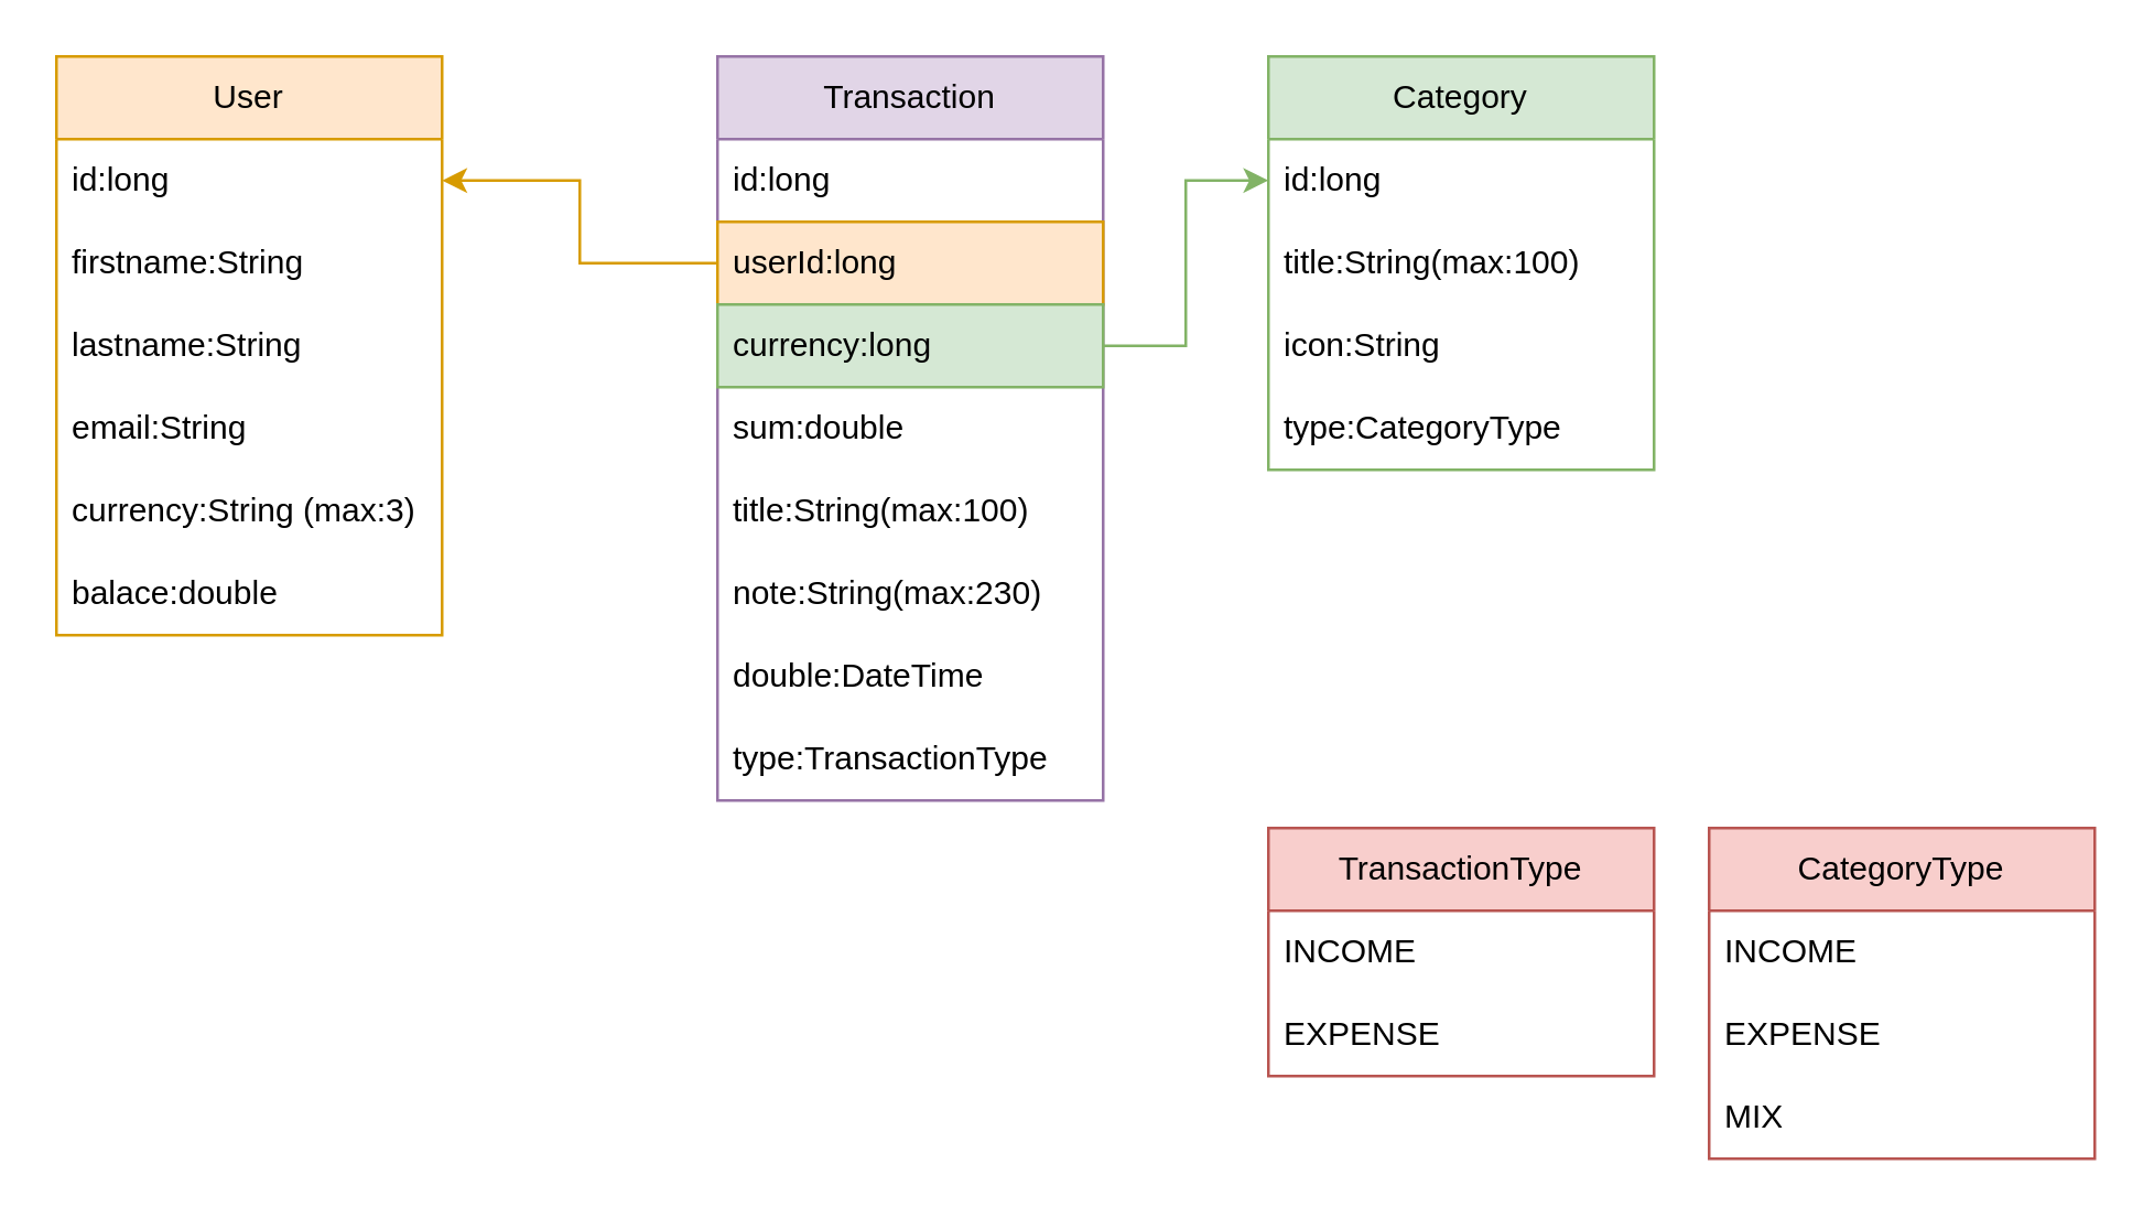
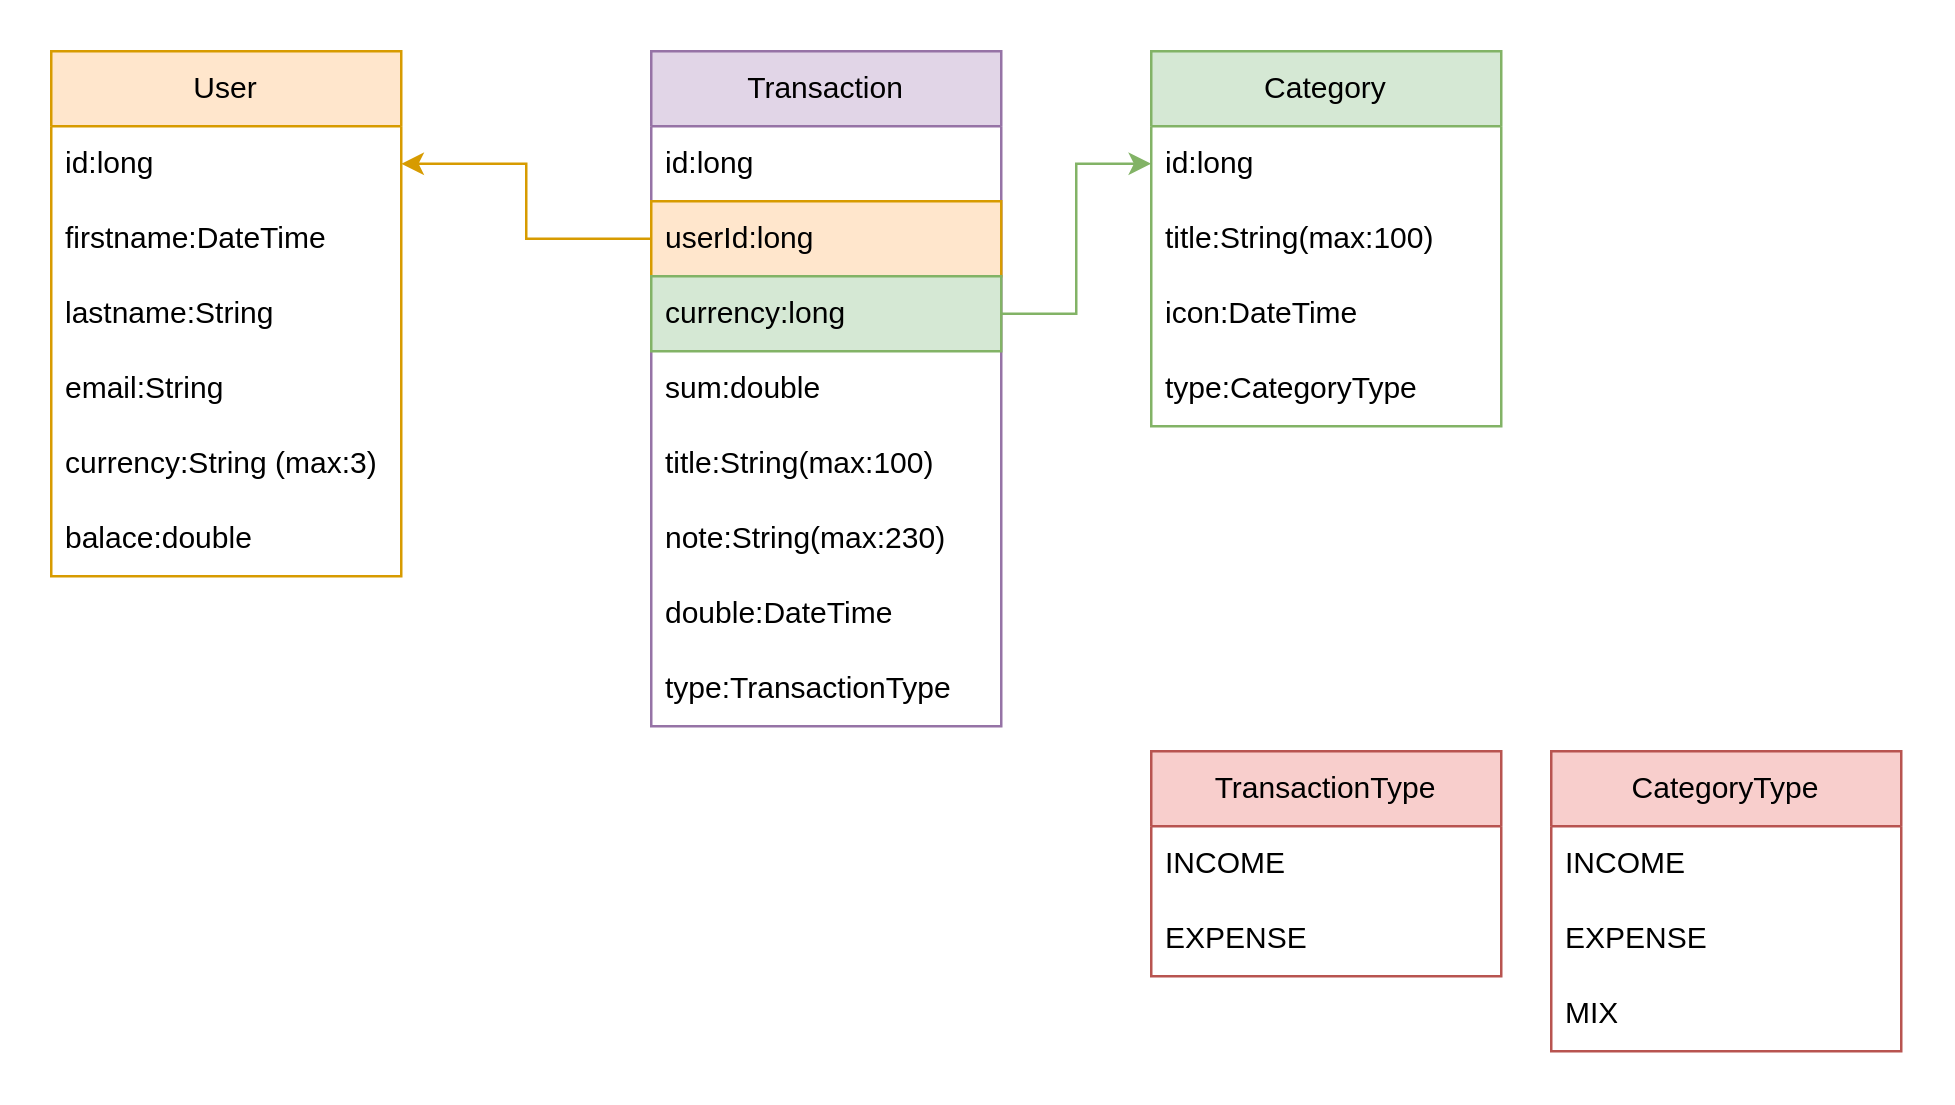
- <mxCell id="4" value="firstname:String" style="text;strokeColor=none;fillColor=none;align=left;verticalAlign=middle;spacingLeft=4;spacingRight=4;overflow=hidden;points=[[0,0.5],[1,0.5]];portConstraint=eastwest;rotatable=0;whiteSpace=wrap;html=1;" vertex="1" parent="2"><mxGeometry y="60" width="140" height="30" as="geometry" /></mxCell>
+ <mxCell id="4" value="firstname:DateTime" style="text;strokeColor=none;fillColor=none;align=left;verticalAlign=middle;spacingLeft=4;spacingRight=4;overflow=hidden;points=[[0,0.5],[1,0.5]];portConstraint=eastwest;rotatable=0;whiteSpace=wrap;html=1;" vertex="1" parent="2"><mxGeometry y="60" width="140" height="30" as="geometry" /></mxCell>
- <mxCell id="22" value="&lt;div style=&quot;text-align: center;&quot;&gt;&lt;span style=&quot;background-color: initial;&quot;&gt;icon:String&lt;/span&gt;&lt;/div&gt;" style="text;strokeColor=none;fillColor=none;align=left;verticalAlign=middle;spacingLeft=4;spacingRight=4;overflow=hidden;points=[[0,0.5],[1,0.5]];portConstraint=eastwest;rotatable=0;whiteSpace=wrap;html=1;" vertex="1" parent="19"><mxGeometry y="90" width="140" height="30" as="geometry" /></mxCell>
+ <mxCell id="22" value="&lt;div style=&quot;text-align: center;&quot;&gt;&lt;span style=&quot;background-color: initial;&quot;&gt;icon:DateTime&lt;/span&gt;&lt;/div&gt;" style="text;strokeColor=none;fillColor=none;align=left;verticalAlign=middle;spacingLeft=4;spacingRight=4;overflow=hidden;points=[[0,0.5],[1,0.5]];portConstraint=eastwest;rotatable=0;whiteSpace=wrap;html=1;" vertex="1" parent="19"><mxGeometry y="90" width="140" height="30" as="geometry" /></mxCell>
